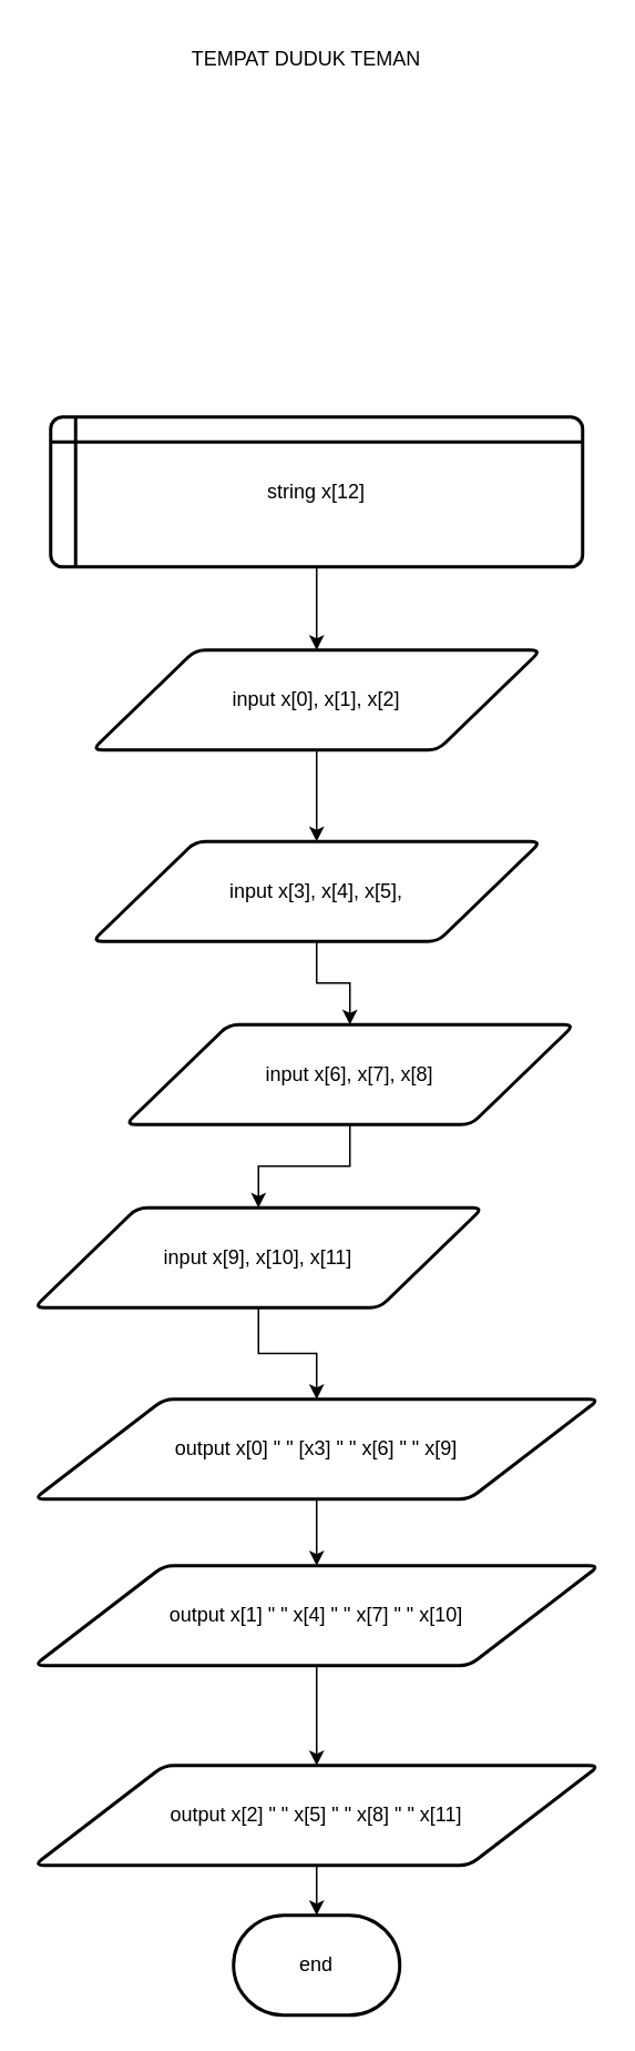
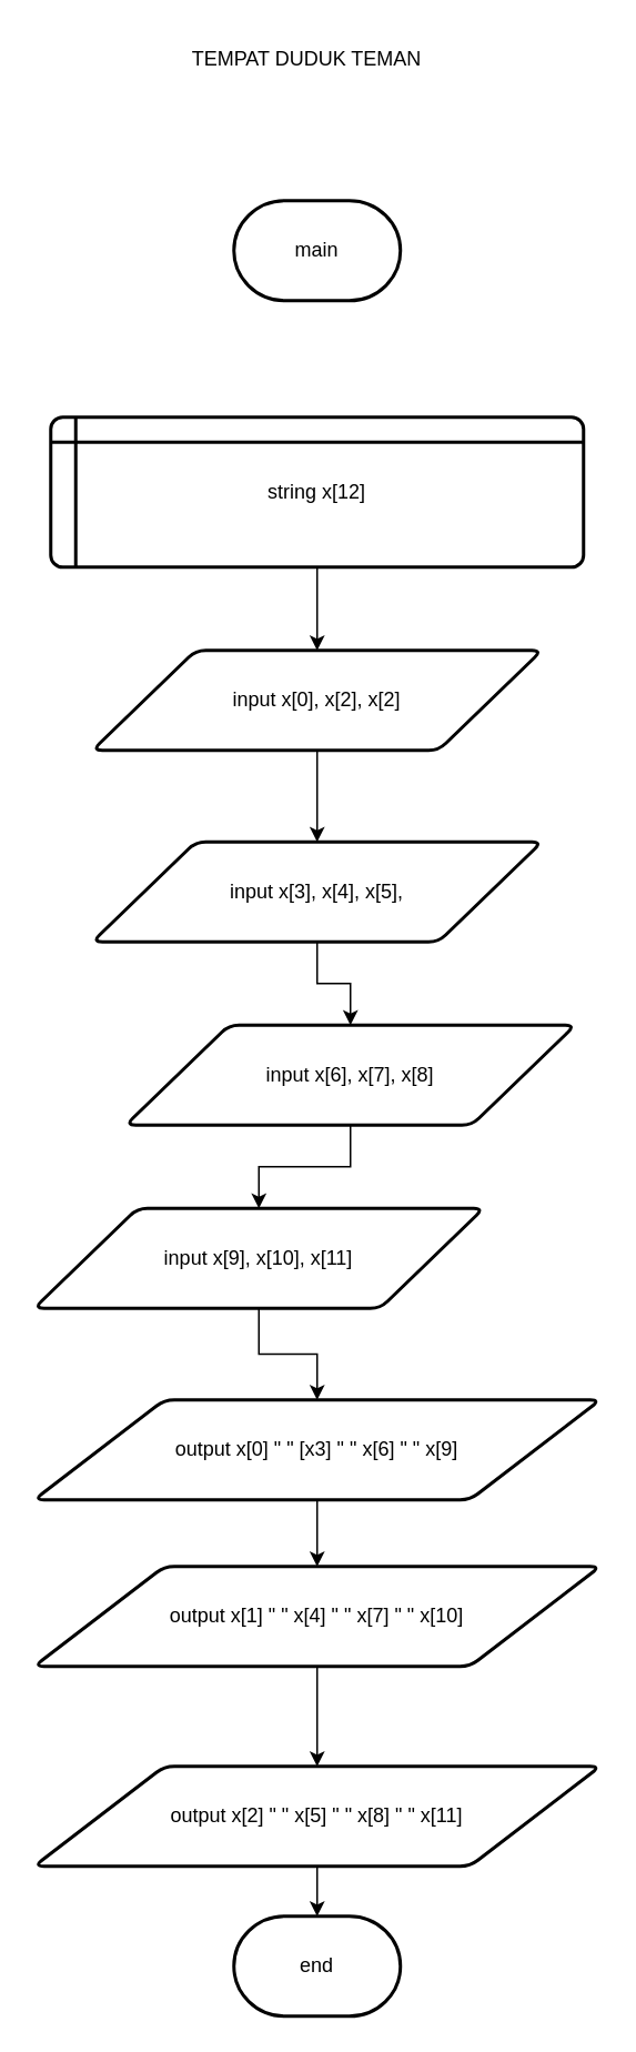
+ <mxCell id="2" value="main" style="strokeWidth=2;html=1;shape=mxgraph.flowchart.terminator;whiteSpace=wrap;" parent="1" vertex="1"><mxGeometry x="140" y="120" width="100" height="60" as="geometry" /></mxCell>
- <mxCell id="6" value="input x[0], x[1], x[2]" style="shape=parallelogram;html=1;strokeWidth=2;perimeter=parallelogramPerimeter;whiteSpace=wrap;rounded=1;arcSize=12;size=0.23;" parent="1" vertex="1"><mxGeometry x="55" y="390" width="270" height="60" as="geometry" /></mxCell>
+ <mxCell id="6" value="input x[0], x[2], x[2]" style="shape=parallelogram;html=1;strokeWidth=2;perimeter=parallelogramPerimeter;whiteSpace=wrap;rounded=1;arcSize=12;size=0.23;" parent="1" vertex="1"><mxGeometry x="55" y="390" width="270" height="60" as="geometry" /></mxCell>
